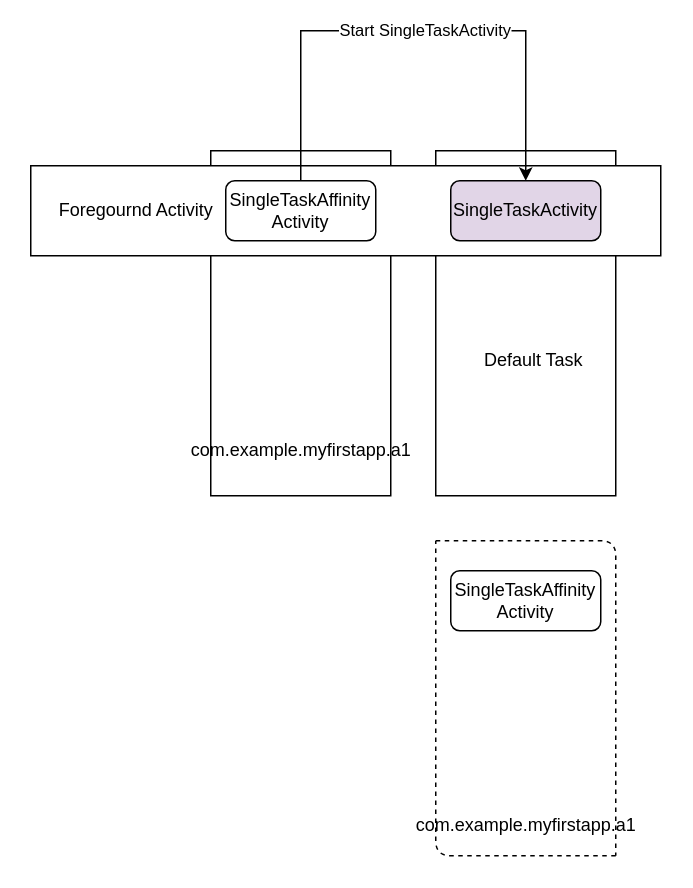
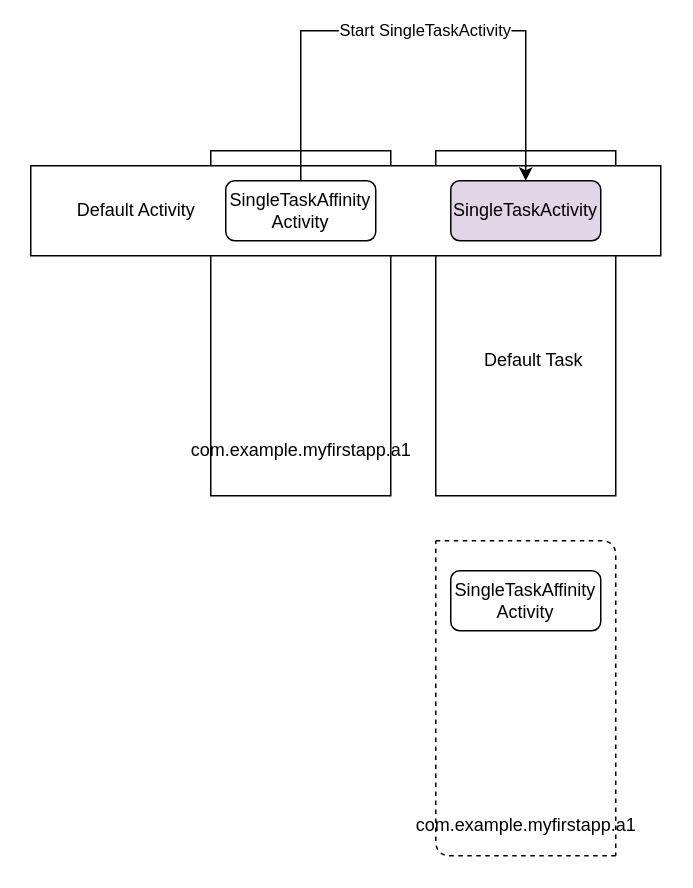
- <mxCell id="8" value="Foregournd Activity" style="text;html=1;align=center;verticalAlign=middle;resizable=0;points=[];autosize=1;" vertex="1" parent="1"><mxGeometry x="30" y="130" width="120" height="20" as="geometry" /></mxCell>
+ <mxCell id="8" value="Default Activity" style="text;html=1;align=center;verticalAlign=middle;resizable=0;points=[];autosize=1;" vertex="1" parent="1"><mxGeometry x="30" y="130" width="120" height="20" as="geometry" /></mxCell>
